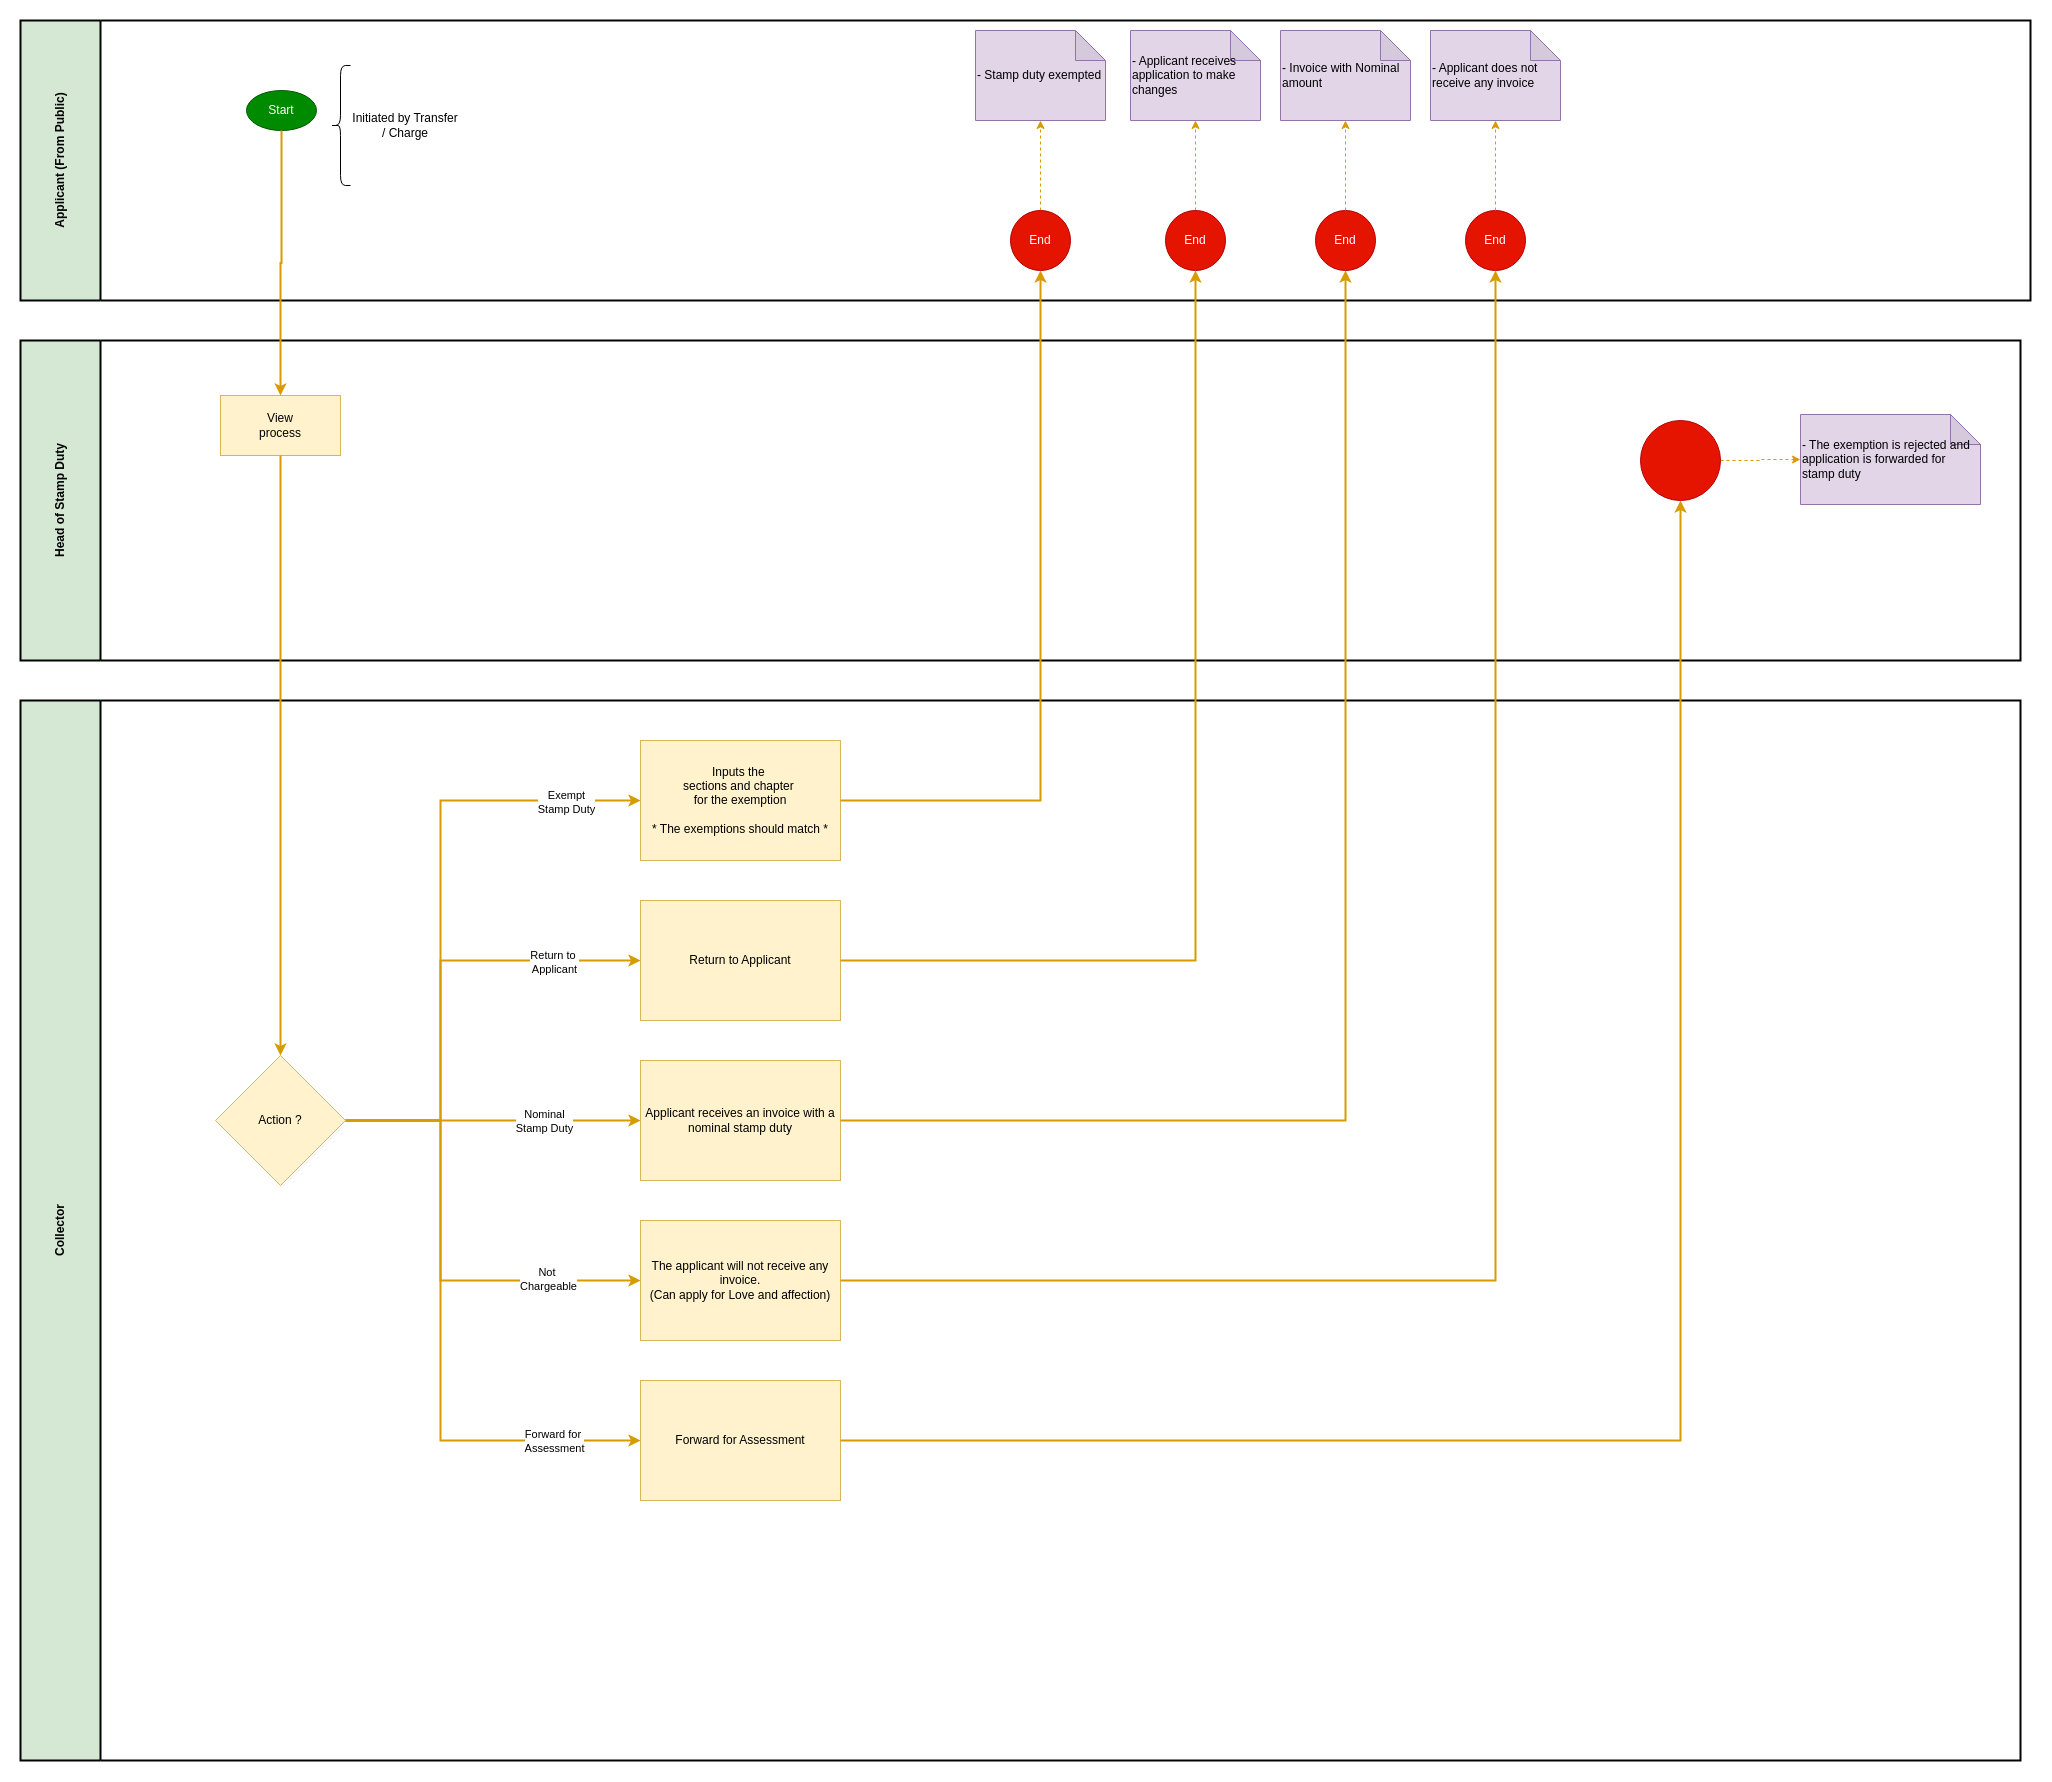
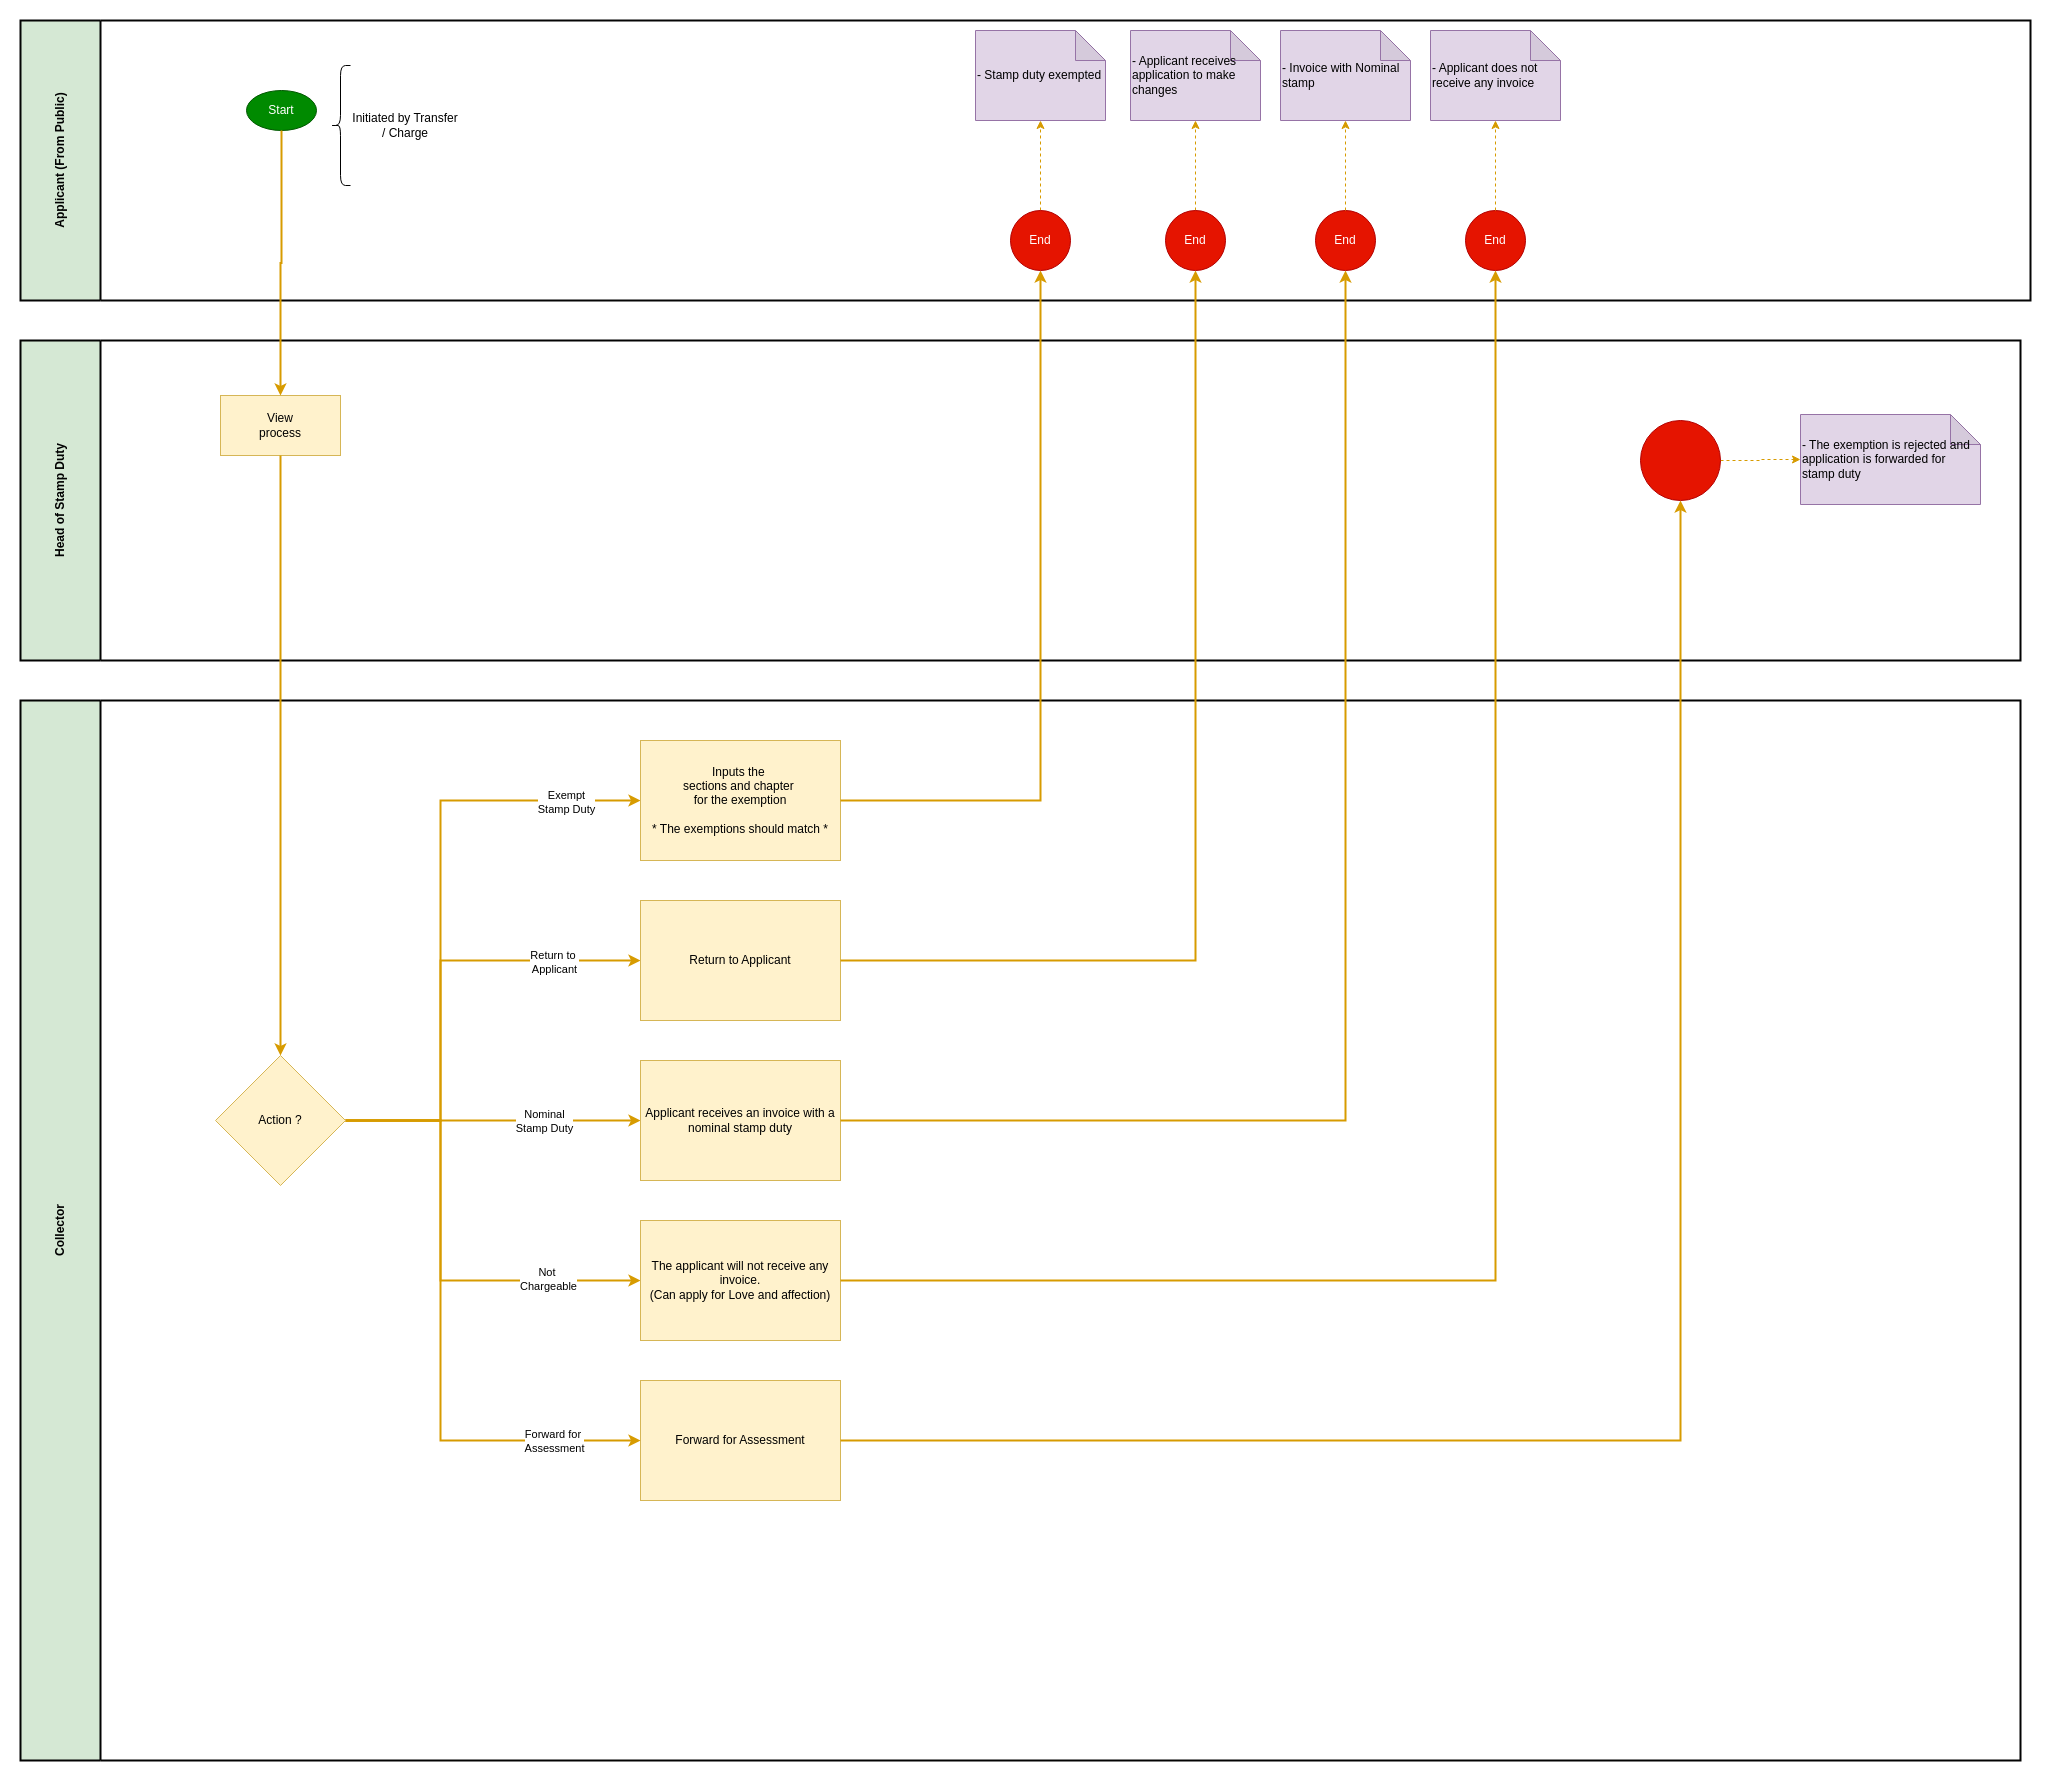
- <mxCell id="35" value="- Invoice with Nominal amount" style="shape=note;whiteSpace=wrap;html=1;backgroundOutline=1;darkOpacity=0.05;fillColor=#e1d5e7;strokeColor=#9673a6;align=left;" parent="24" vertex="1"><mxGeometry x="1260" y="10" width="130" height="90" as="geometry" /></mxCell>
+ <mxCell id="35" value="- Invoice with Nominal stamp" style="shape=note;whiteSpace=wrap;html=1;backgroundOutline=1;darkOpacity=0.05;fillColor=#e1d5e7;strokeColor=#9673a6;align=left;" parent="24" vertex="1"><mxGeometry x="1260" y="10" width="130" height="90" as="geometry" /></mxCell>
